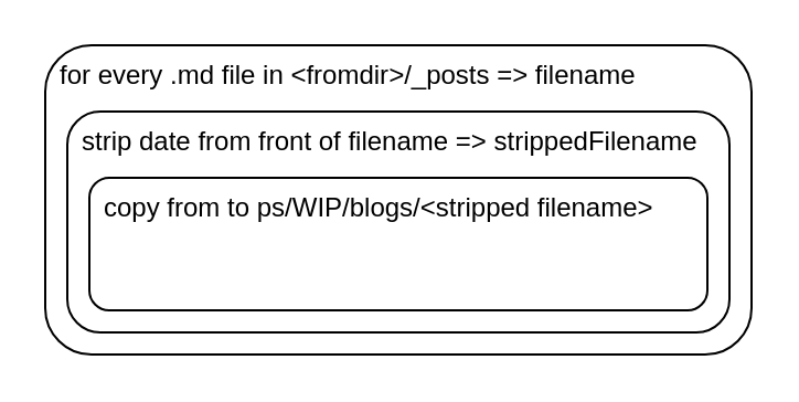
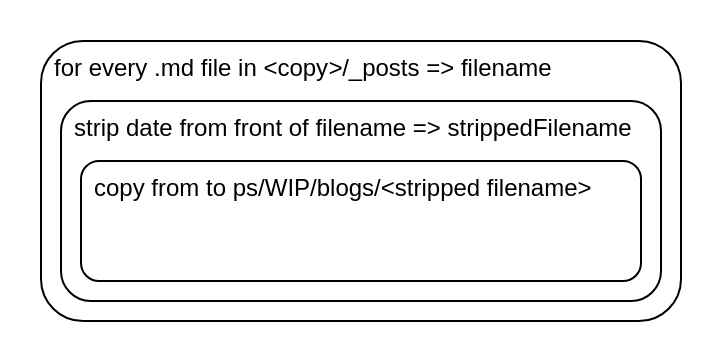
- <mxCell id="2" value="for every .md file in &amp;lt;fromdir&lt;i&gt;&amp;gt;&lt;/i&gt;/_posts =&amp;gt; filename" style="rounded=1;whiteSpace=wrap;html=1;verticalAlign=top;align=left;spacingLeft=5;" vertex="1" parent="1"><mxGeometry x="20" y="20" width="320" height="140" as="geometry" /></mxCell>
+ <mxCell id="2" value="for every .md file in &amp;lt;copy&lt;i&gt;&amp;gt;&lt;/i&gt;/_posts =&amp;gt; filename" style="rounded=1;whiteSpace=wrap;html=1;verticalAlign=top;align=left;spacingLeft=5;" vertex="1" parent="1"><mxGeometry x="20" y="20" width="320" height="140" as="geometry" /></mxCell>
